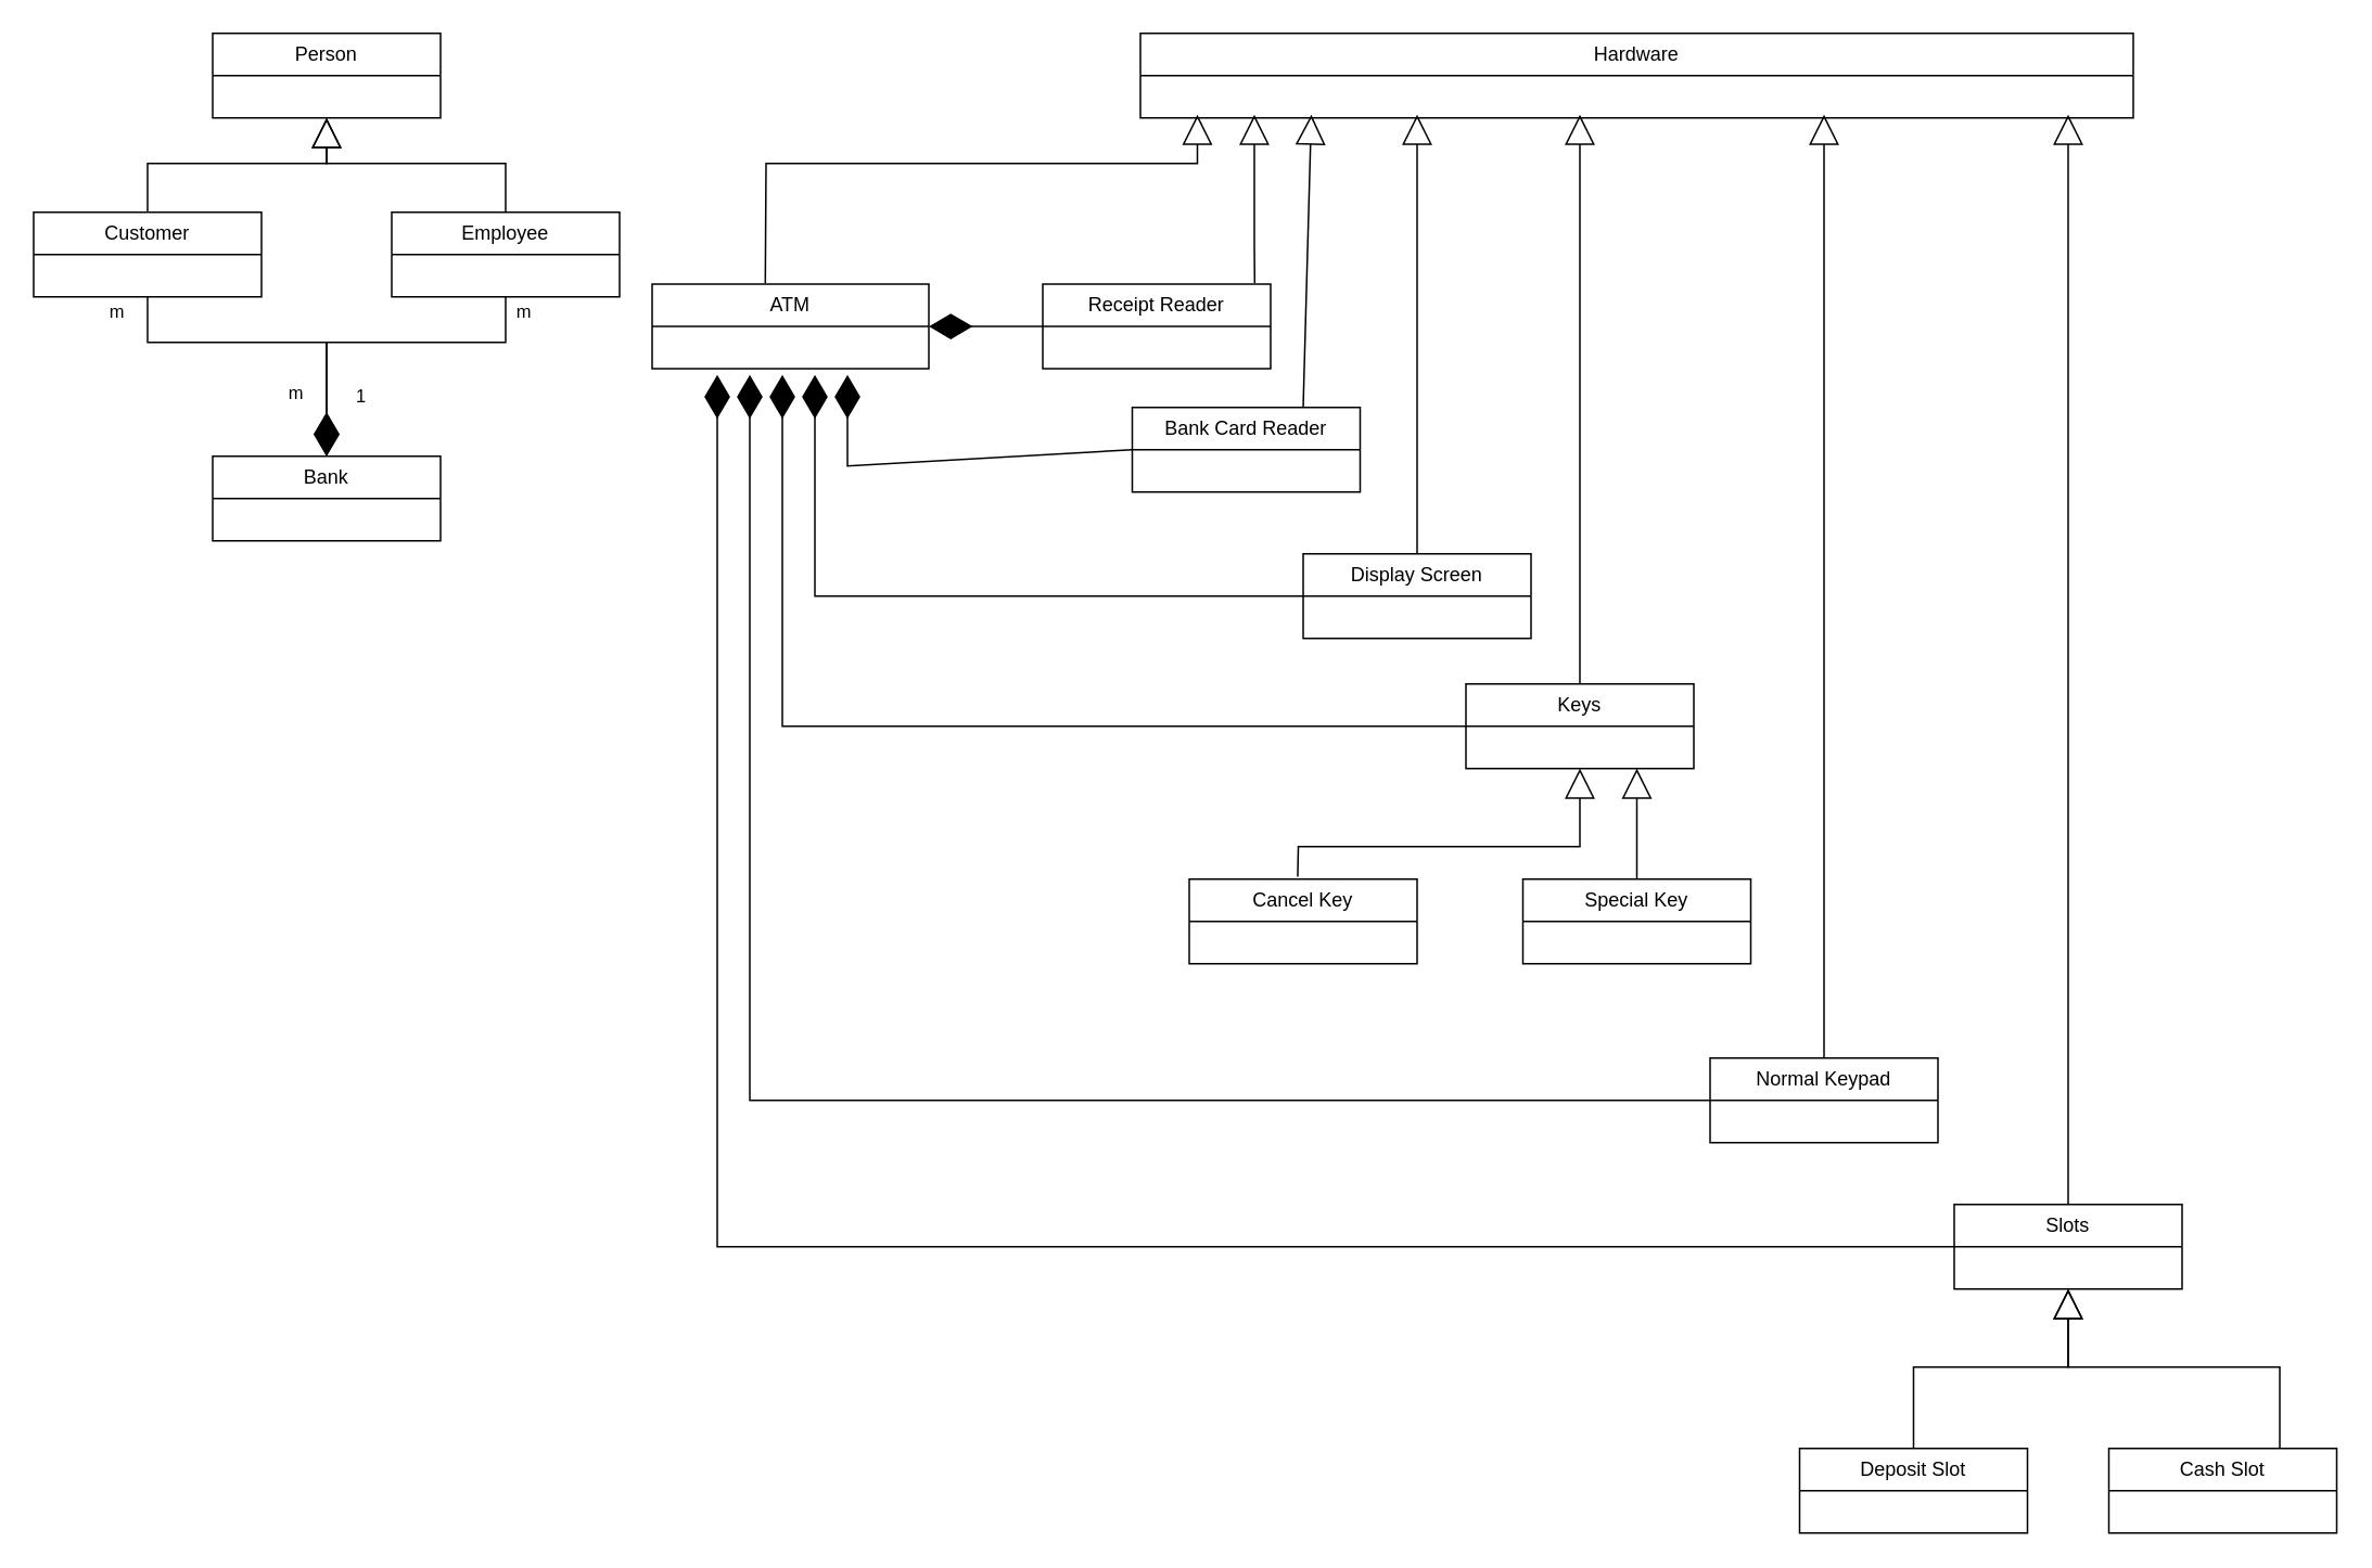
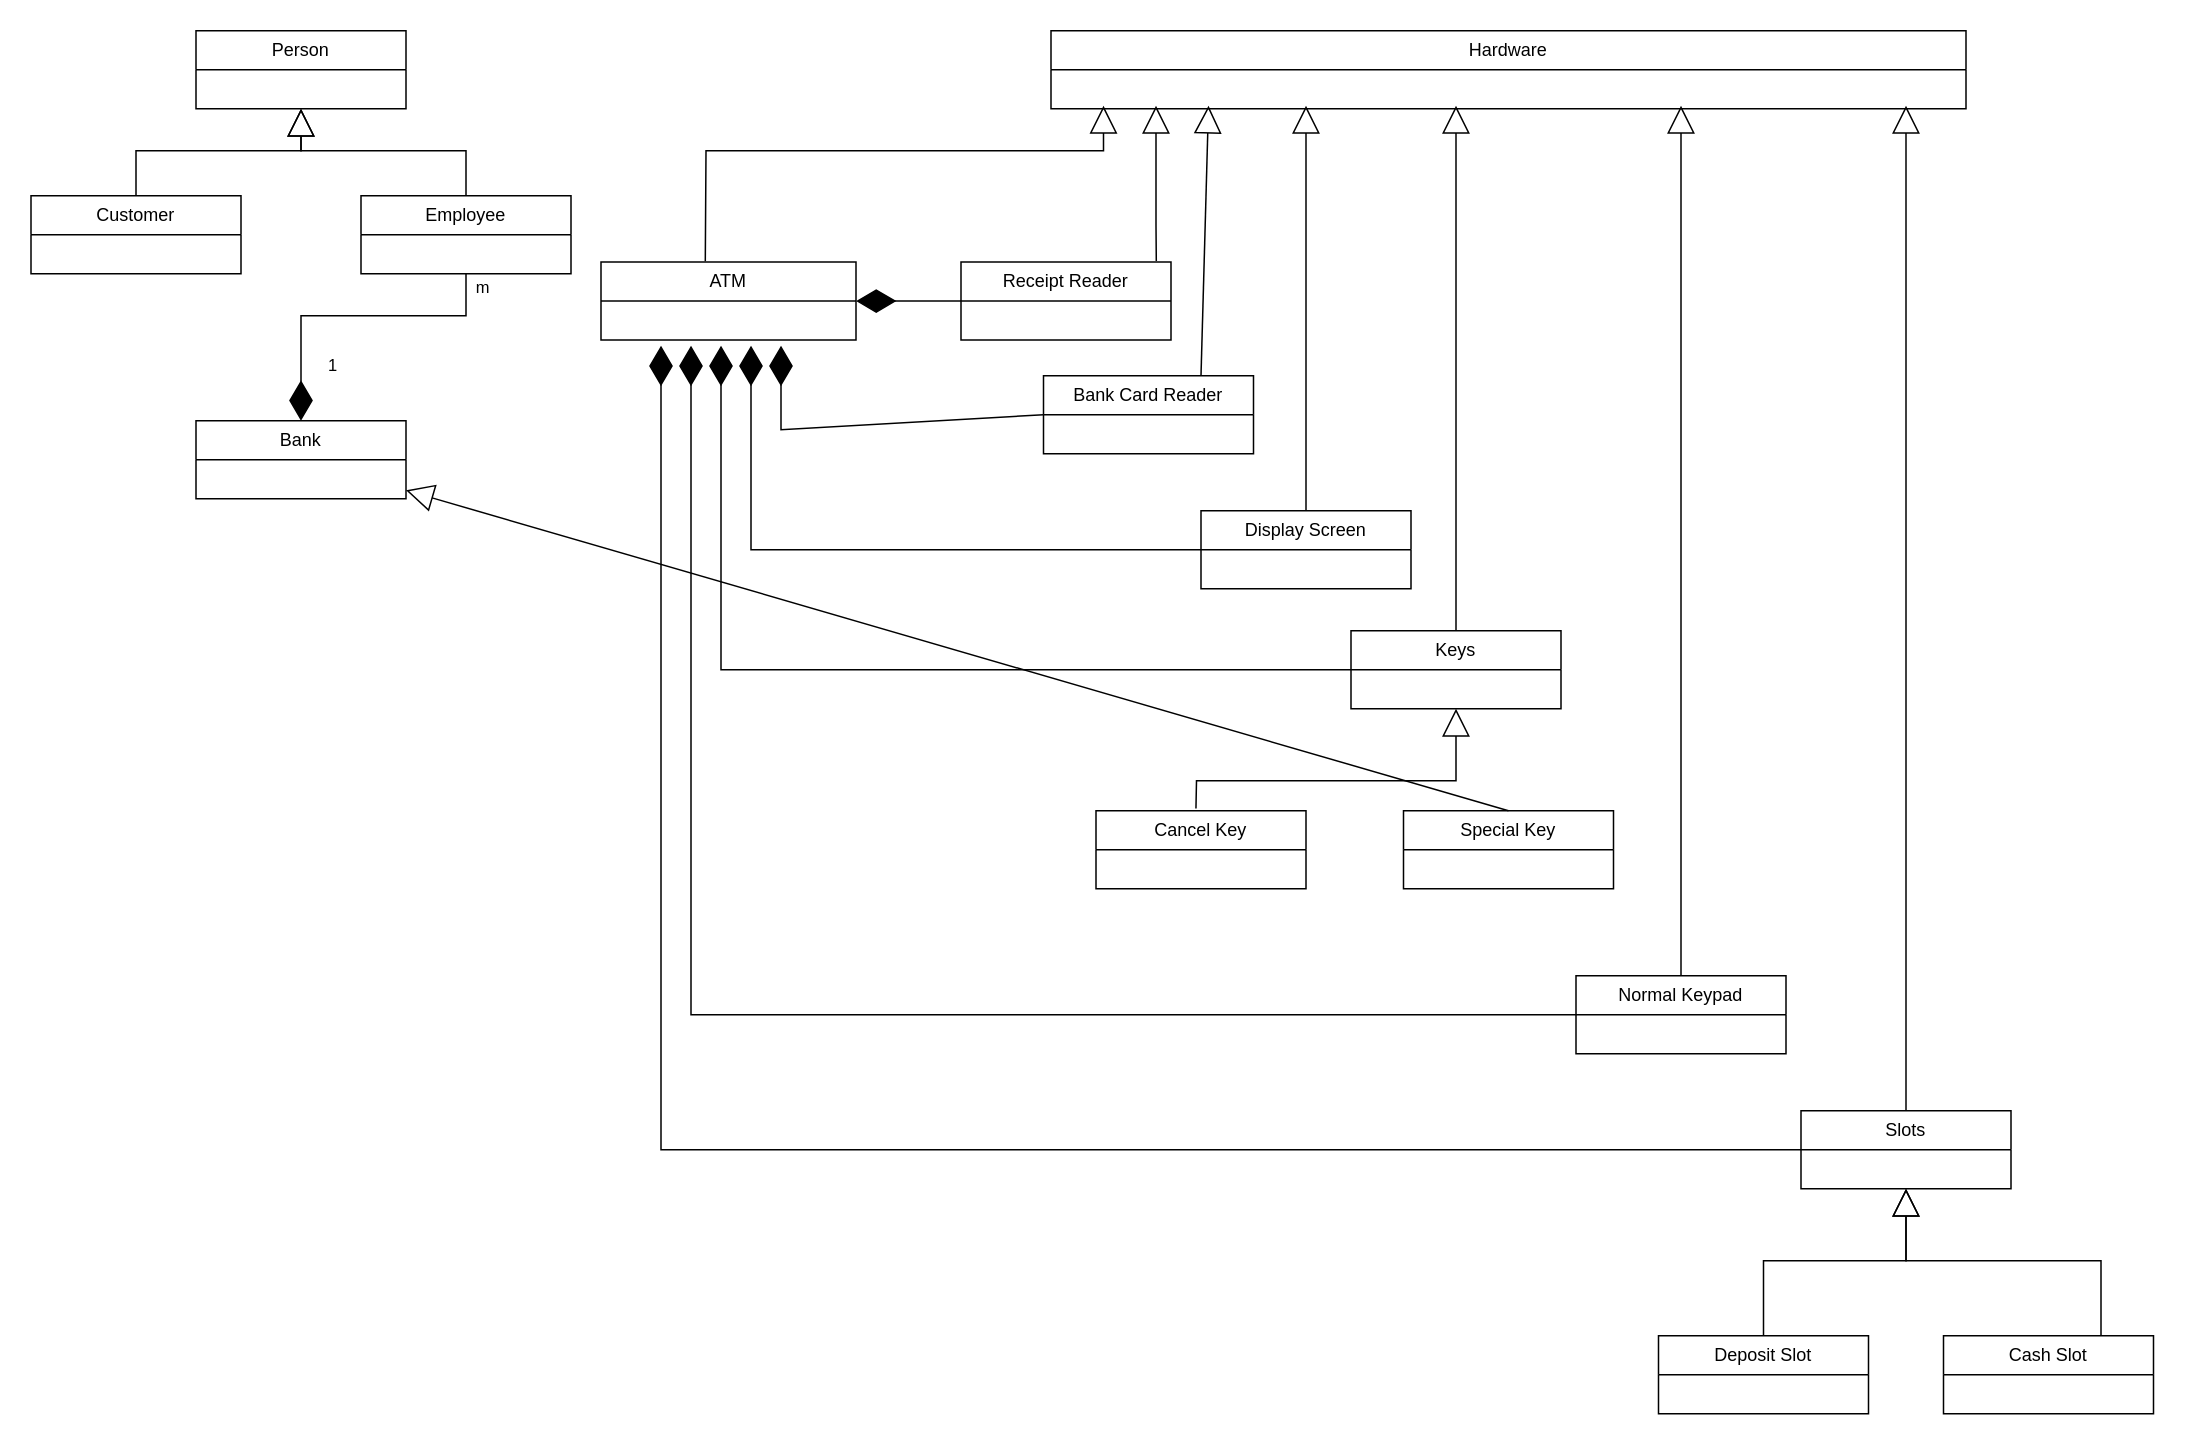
- <mxCell id="8" value="" style="endArrow=diamondThin;endFill=1;endSize=24;html=1;rounded=0;entryX=0.5;entryY=0;entryDx=0;entryDy=0;exitX=0.5;exitY=1;exitDx=0;exitDy=0;" edge="1" parent="1" source="3" target="7"><mxGeometry width="160" relative="1" as="geometry"><mxPoint x="550" y="280" as="sourcePoint" /><mxPoint x="640" y="310" as="targetPoint" /><Array as="points"><mxPoint x="90" y="210" /><mxPoint x="200" y="210" /></Array></mxGeometry></mxCell>
- <mxCell id="9" value="m" style="edgeLabel;html=1;align=center;verticalAlign=middle;resizable=0;points=[];" vertex="1" connectable="0" parent="8"><mxGeometry x="-0.471" relative="1" as="geometry"><mxPoint x="63" y="30" as="offset" /></mxGeometry></mxCell>
- <mxCell id="10" value="m" style="edgeLabel;html=1;align=center;verticalAlign=middle;resizable=0;points=[];" vertex="1" connectable="0" parent="8"><mxGeometry x="-0.894" y="-2" relative="1" as="geometry"><mxPoint x="-18" y="-3" as="offset" /></mxGeometry></mxCell>
- <mxCell id="41" value="" style="endArrow=block;endSize=16;endFill=0;html=1;rounded=0;exitX=0.5;exitY=0;exitDx=0;exitDy=0;entryX=0.75;entryY=1;entryDx=0;entryDy=0;" edge="1" parent="1" source="30" target="18"><mxGeometry width="160" relative="1" as="geometry"><mxPoint x="850" y="640" as="sourcePoint" /><mxPoint x="1010" y="640" as="targetPoint" /></mxGeometry></mxCell>
+ <mxCell id="41" value="" style="endArrow=block;endSize=16;endFill=0;html=1;rounded=0;exitX=0.5;exitY=0;exitDx=0;exitDy=0;" edge="1" parent="1" source="30" target="7"><mxGeometry width="160" relative="1" as="geometry"><mxPoint x="850" y="640" as="sourcePoint" /><mxPoint x="1010" y="640" as="targetPoint" /></mxGeometry></mxCell>
